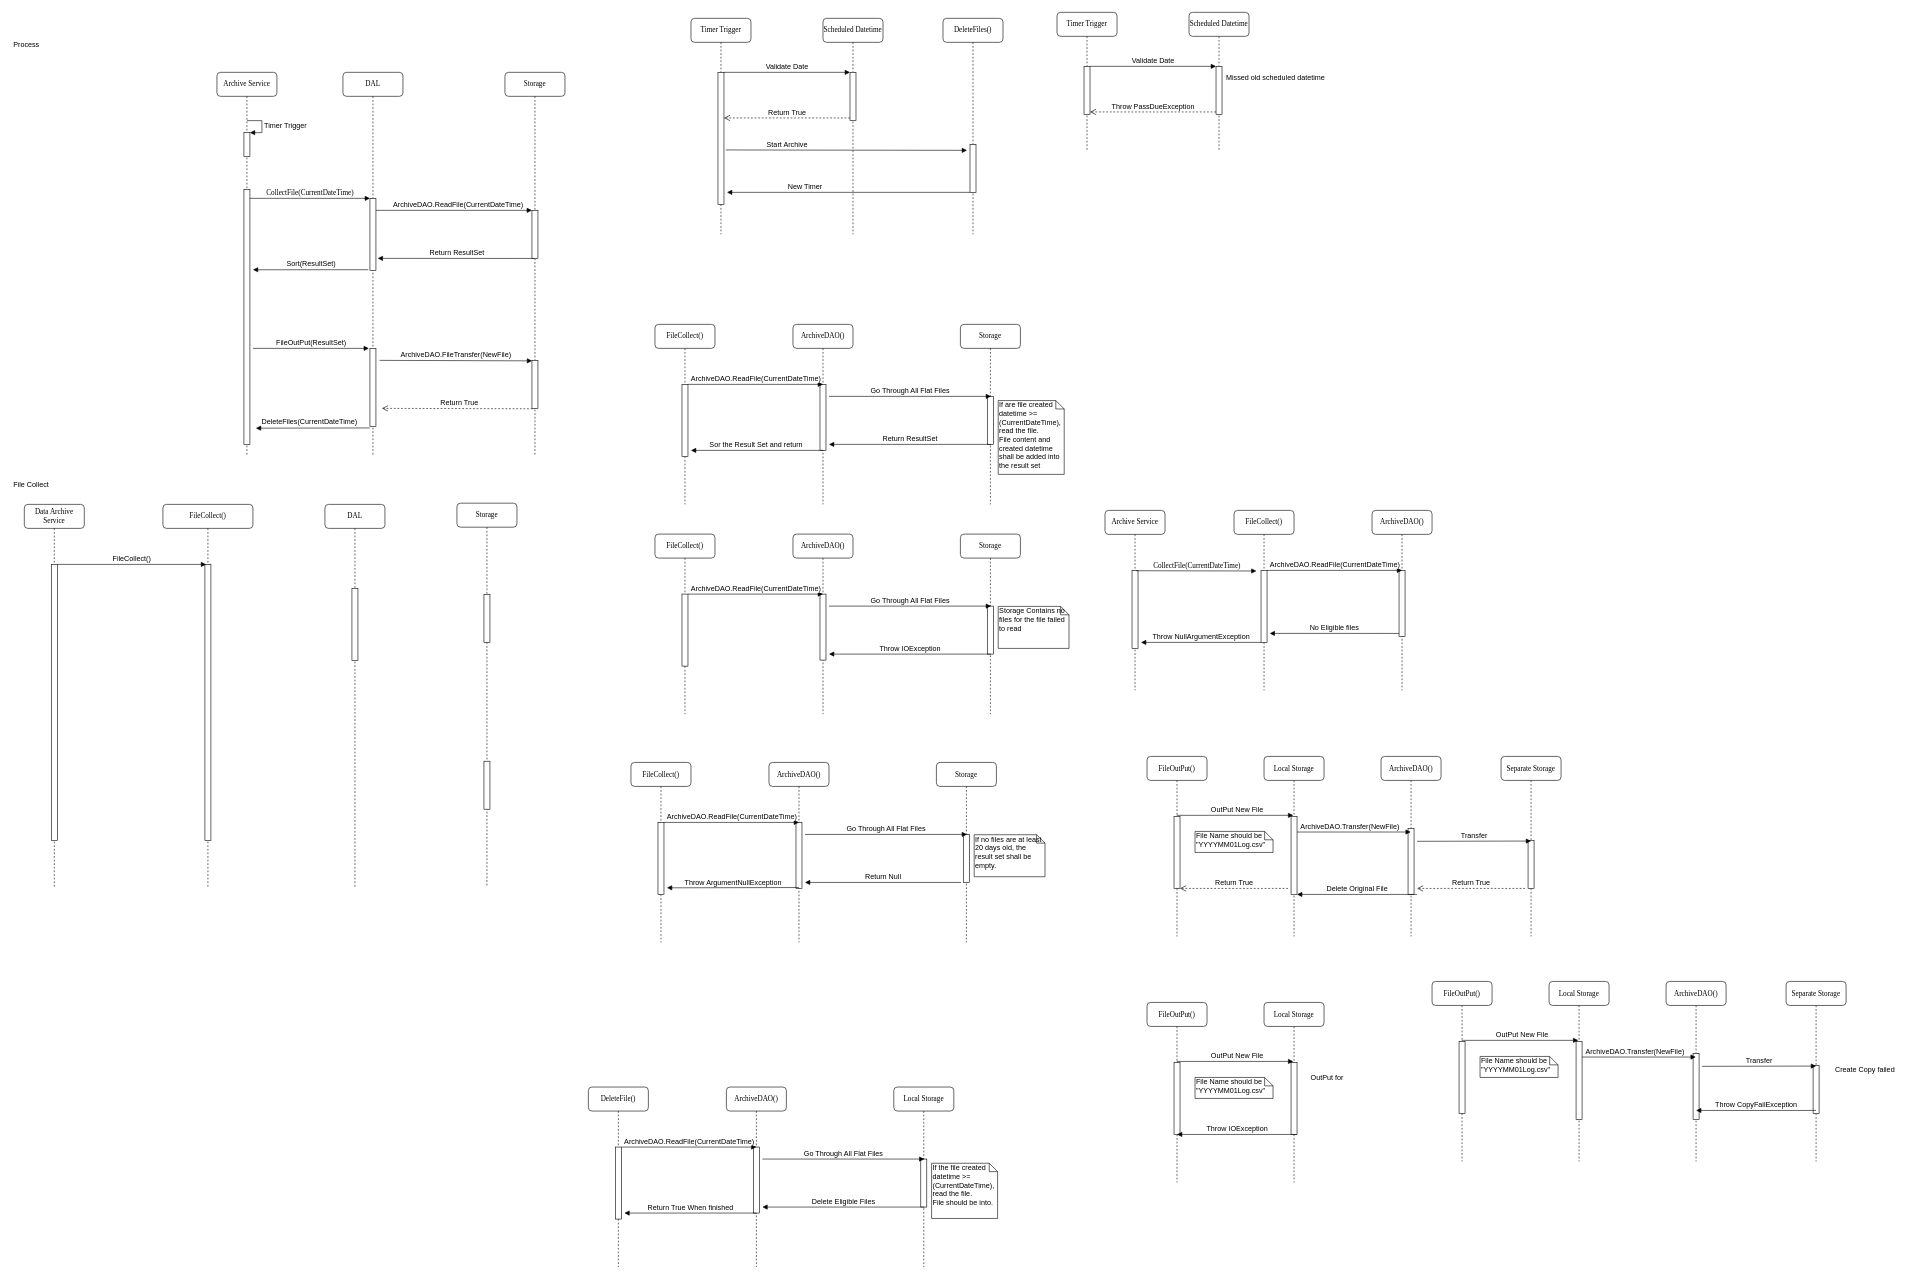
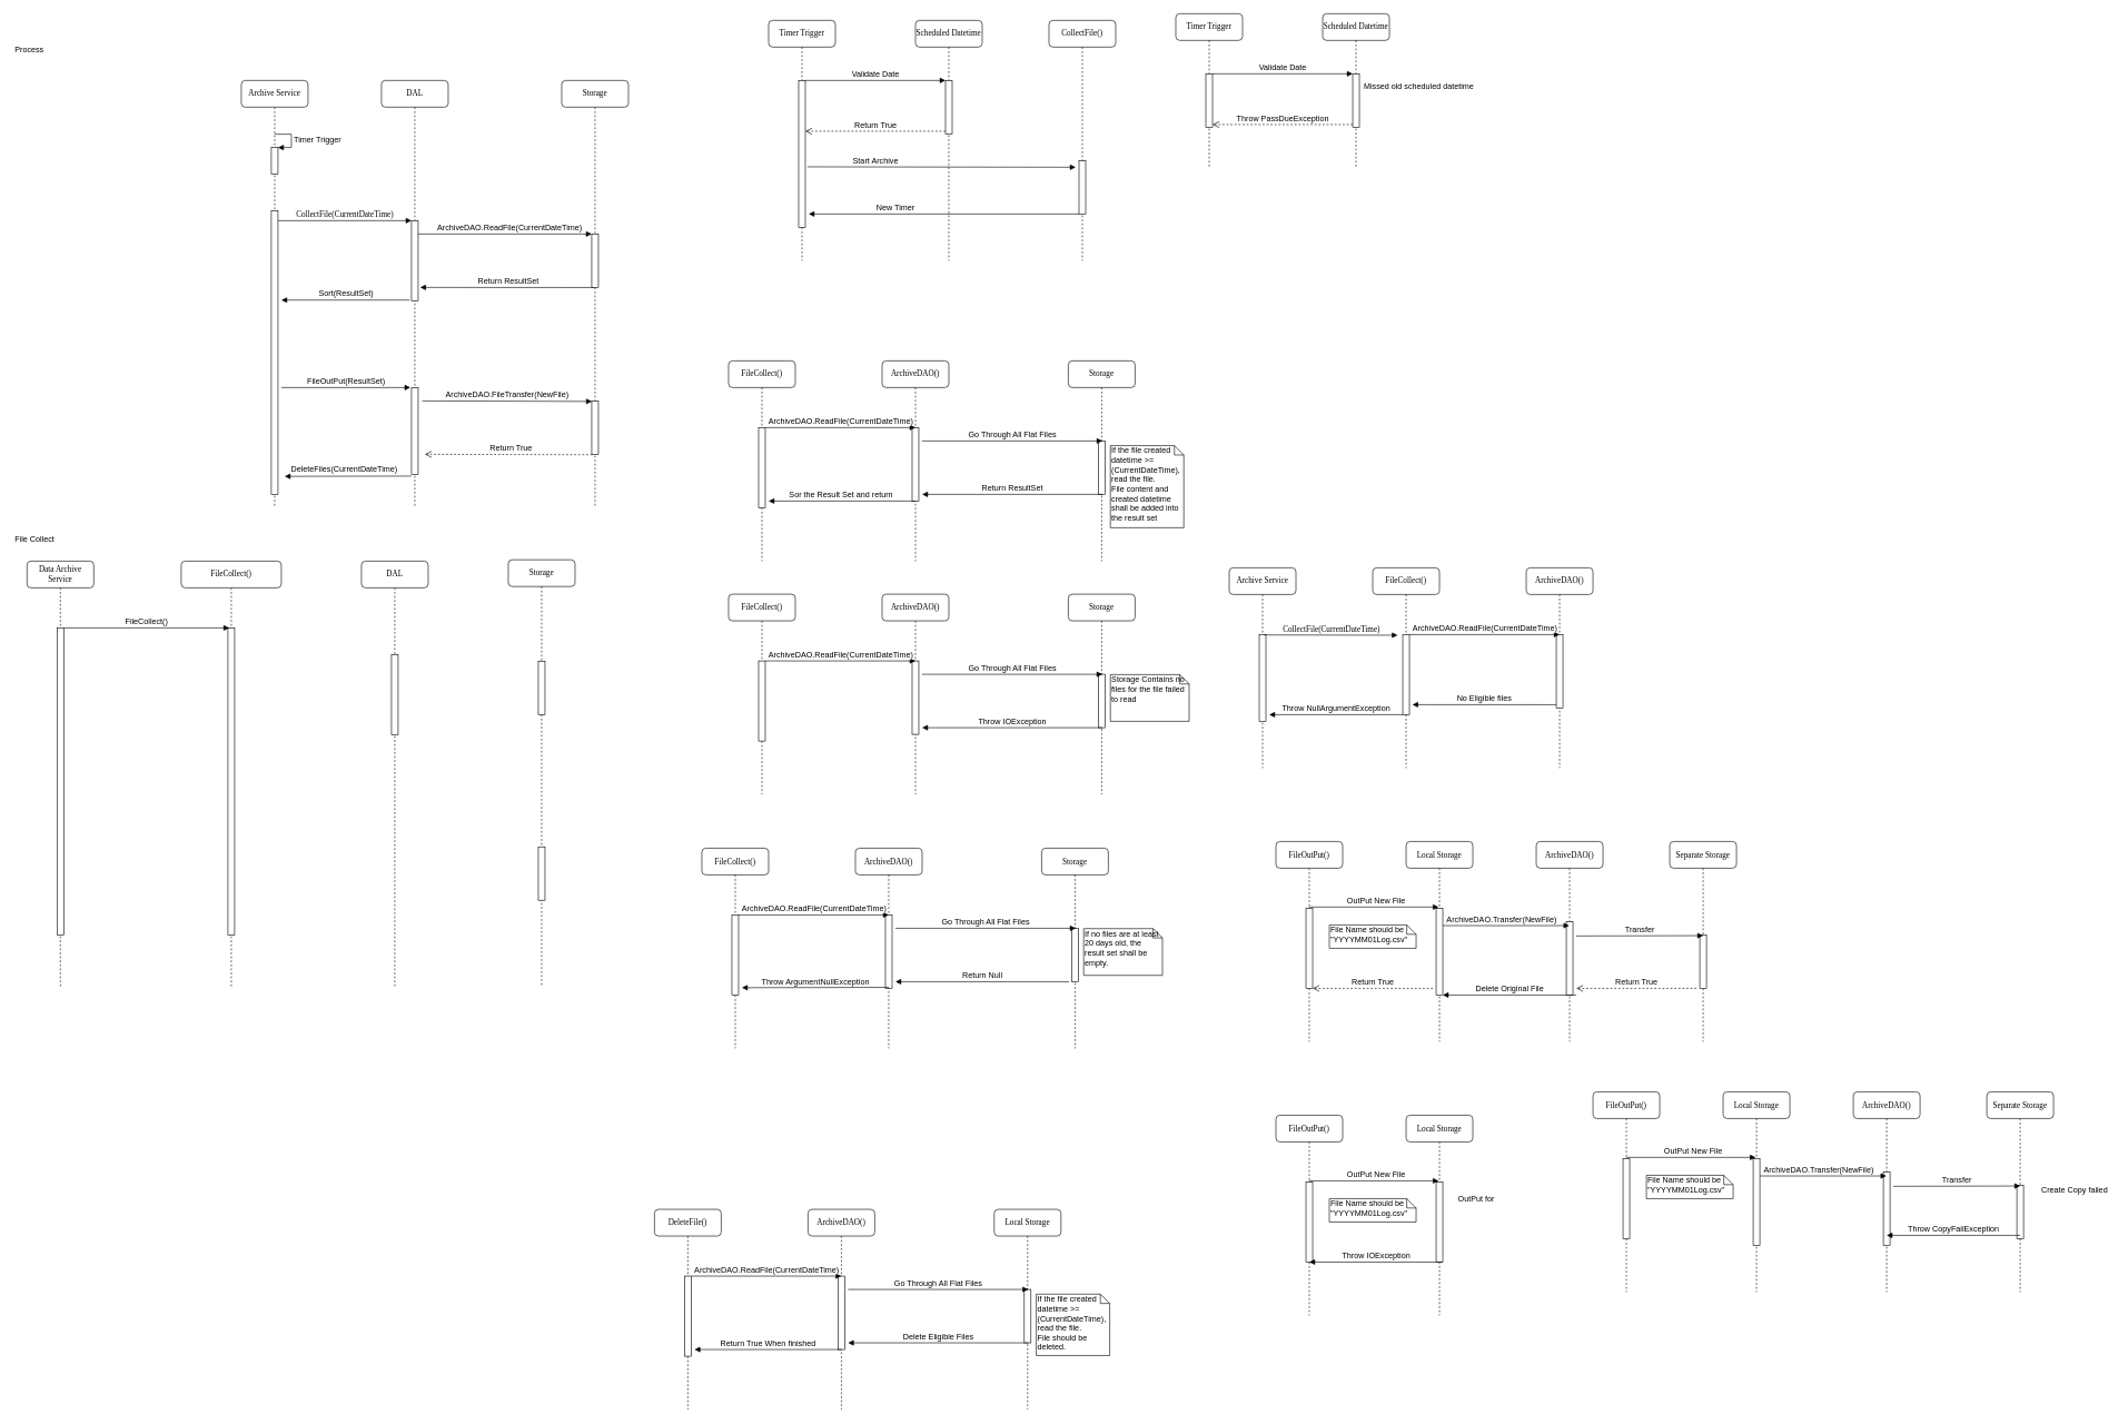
- <mxCell id="37" value="DeleteFiles()" style="shape=umlLifeline;perimeter=lifelinePerimeter;whiteSpace=wrap;html=1;container=1;collapsible=0;recursiveResize=0;outlineConnect=0;rounded=1;shadow=0;comic=0;labelBackgroundColor=none;strokeWidth=1;fontFamily=Verdana;fontSize=12;align=center;" vertex="1" parent="1"><mxGeometry x="1571" y="30" width="100" height="360" as="geometry" /></mxCell>
+ <mxCell id="37" value="CollectFile()" style="shape=umlLifeline;perimeter=lifelinePerimeter;whiteSpace=wrap;html=1;container=1;collapsible=0;recursiveResize=0;outlineConnect=0;rounded=1;shadow=0;comic=0;labelBackgroundColor=none;strokeWidth=1;fontFamily=Verdana;fontSize=12;align=center;" vertex="1" parent="1"><mxGeometry x="1571" y="30" width="100" height="360" as="geometry" /></mxCell>
- <mxCell id="56" value="If are file created datetime &amp;gt;= (CurrentDateTime),&lt;br&gt;read the file.&lt;br&gt;File content and created datetime shall be added into the result set" style="shape=note;whiteSpace=wrap;html=1;size=14;verticalAlign=top;align=left;spacingTop=-6;fontFamily=Helvetica;fontSize=12;" vertex="1" parent="1"><mxGeometry x="1663" y="667" width="110" height="123" as="geometry" /></mxCell>
+ <mxCell id="56" value="If the file created datetime &amp;gt;= (CurrentDateTime),&lt;br&gt;read the file.&lt;br&gt;File content and created datetime shall be added into the result set" style="shape=note;whiteSpace=wrap;html=1;size=14;verticalAlign=top;align=left;spacingTop=-6;fontFamily=Helvetica;fontSize=12;" vertex="1" parent="1"><mxGeometry x="1663" y="667" width="110" height="123" as="geometry" /></mxCell>
- <mxCell id="136" value="If the file created datetime &amp;gt;= (CurrentDateTime),&lt;br&gt;read the file.&lt;br&gt;File should be into." style="shape=note;whiteSpace=wrap;html=1;size=14;verticalAlign=top;align=left;spacingTop=-6;fontFamily=Helvetica;fontSize=12;" vertex="1" parent="1"><mxGeometry x="1552" y="1938" width="110" height="92" as="geometry" /></mxCell>
+ <mxCell id="136" value="If the file created datetime &amp;gt;= (CurrentDateTime),&lt;br&gt;read the file.&lt;br&gt;File should be deleted." style="shape=note;whiteSpace=wrap;html=1;size=14;verticalAlign=top;align=left;spacingTop=-6;fontFamily=Helvetica;fontSize=12;" vertex="1" parent="1"><mxGeometry x="1552" y="1938" width="110" height="92" as="geometry" /></mxCell>
